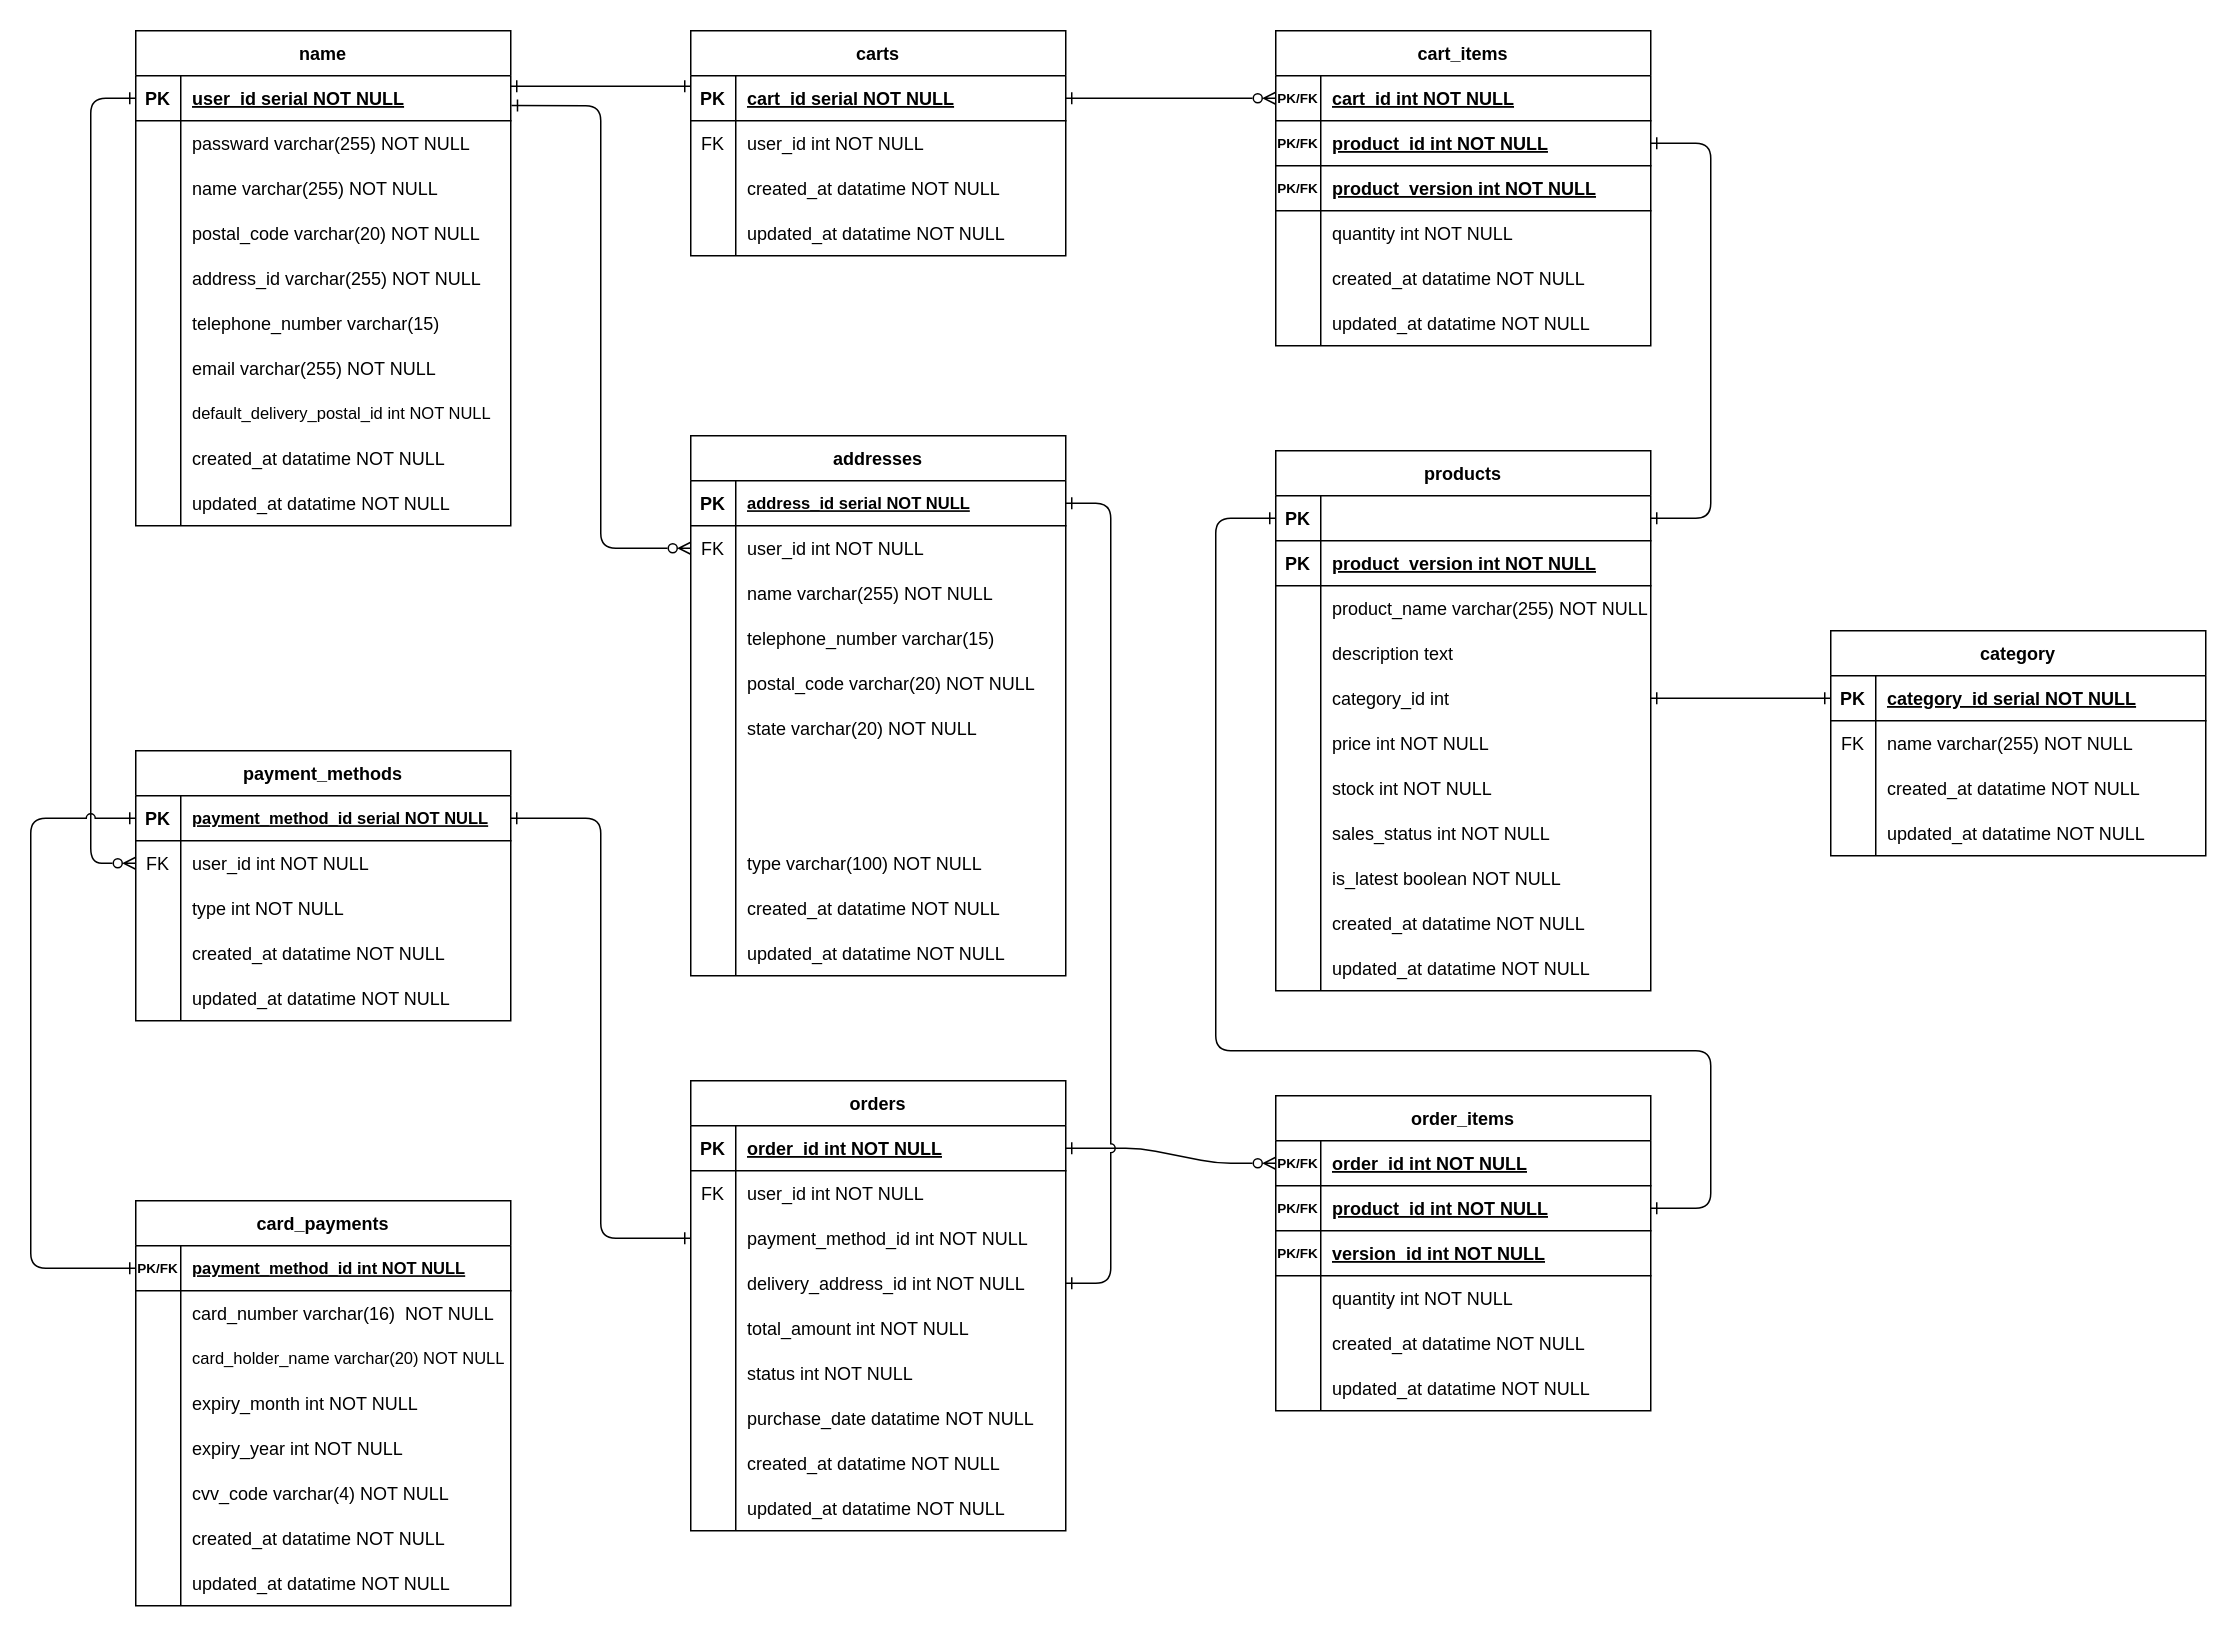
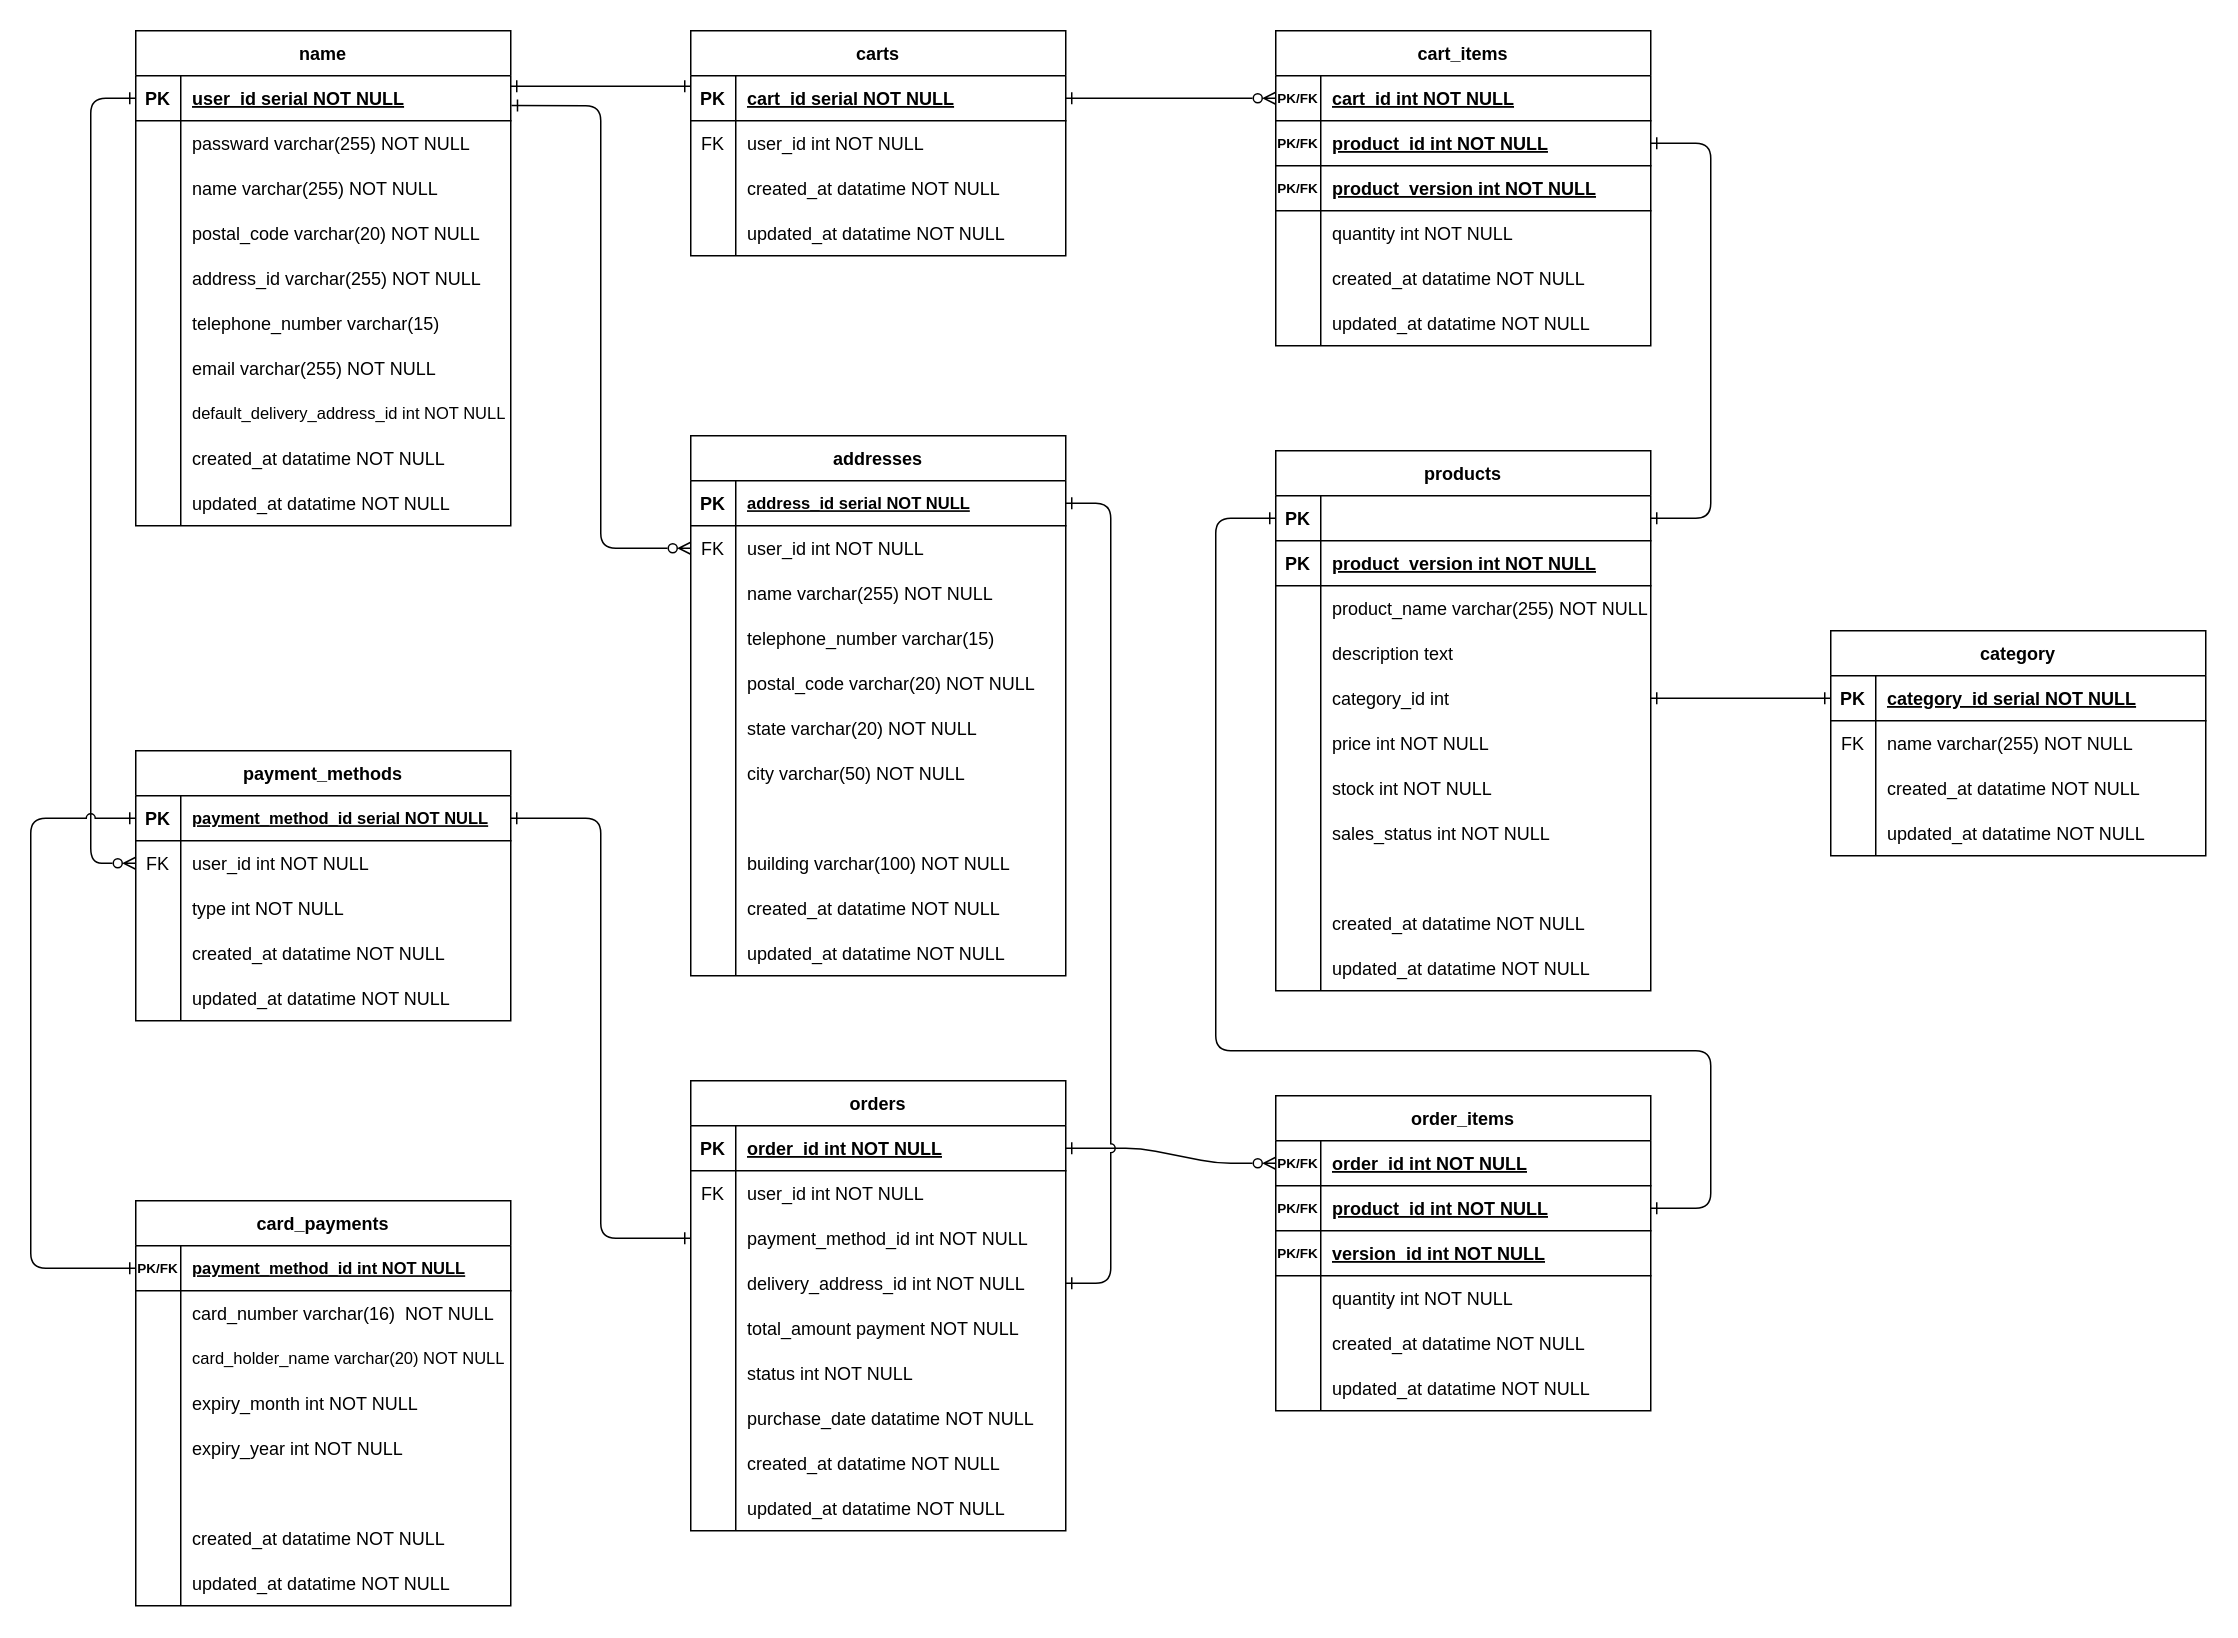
- <mxCell id="39" value="default_delivery_postal_id int NOT NULL" style="shape=partialRectangle;overflow=hidden;connectable=0;fillColor=none;top=0;left=0;bottom=0;right=0;align=left;spacingLeft=6;textShadow=0;fontSize=11;" vertex="1" parent="37"><mxGeometry x="30" width="220" height="30" as="geometry"><mxRectangle width="220" height="30" as="alternateBounds" /></mxGeometry></mxCell>
+ <mxCell id="39" value="default_delivery_address_id int NOT NULL" style="shape=partialRectangle;overflow=hidden;connectable=0;fillColor=none;top=0;left=0;bottom=0;right=0;align=left;spacingLeft=6;textShadow=0;fontSize=11;" vertex="1" parent="37"><mxGeometry x="30" width="220" height="30" as="geometry"><mxRectangle width="220" height="30" as="alternateBounds" /></mxGeometry></mxCell>
+ <mxCell id="166" value="city varchar(50) NOT NULL" style="shape=partialRectangle;overflow=hidden;connectable=0;fillColor=none;top=0;left=0;bottom=0;right=0;align=left;spacingLeft=6;" vertex="1" parent="164"><mxGeometry x="30" width="220" height="30" as="geometry"><mxRectangle width="220" height="30" as="alternateBounds" /></mxGeometry></mxCell>
- <mxCell id="171" value="type varchar(100) NOT NULL" style="shape=partialRectangle;overflow=hidden;connectable=0;fillColor=none;top=0;left=0;bottom=0;right=0;align=left;spacingLeft=6;" vertex="1" parent="169"><mxGeometry x="30" width="220" height="30" as="geometry"><mxRectangle width="220" height="30" as="alternateBounds" /></mxGeometry></mxCell>
+ <mxCell id="171" value="building varchar(100) NOT NULL" style="shape=partialRectangle;overflow=hidden;connectable=0;fillColor=none;top=0;left=0;bottom=0;right=0;align=left;spacingLeft=6;" vertex="1" parent="169"><mxGeometry x="30" width="220" height="30" as="geometry"><mxRectangle width="220" height="30" as="alternateBounds" /></mxGeometry></mxCell>
- <mxCell id="91" value="is_latest boolean NOT NULL" style="shape=partialRectangle;overflow=hidden;connectable=0;fillColor=none;top=0;left=0;bottom=0;right=0;align=left;spacingLeft=6;" vertex="1" parent="89"><mxGeometry x="30" width="220" height="30" as="geometry"><mxRectangle width="220" height="30" as="alternateBounds" /></mxGeometry></mxCell>
- <mxCell id="113" value="total_amount int NOT NULL" style="shape=partialRectangle;overflow=hidden;connectable=0;fillColor=none;top=0;left=0;bottom=0;right=0;align=left;spacingLeft=6;" vertex="1" parent="111"><mxGeometry x="30" width="220" height="30" as="geometry"><mxRectangle width="220" height="30" as="alternateBounds" /></mxGeometry></mxCell>
+ <mxCell id="113" value="total_amount payment NOT NULL" style="shape=partialRectangle;overflow=hidden;connectable=0;fillColor=none;top=0;left=0;bottom=0;right=0;align=left;spacingLeft=6;" vertex="1" parent="111"><mxGeometry x="30" width="220" height="30" as="geometry"><mxRectangle width="220" height="30" as="alternateBounds" /></mxGeometry></mxCell>
- <mxCell id="212" value="cvv_code varchar(4) NOT NULL" style="shape=partialRectangle;overflow=hidden;connectable=0;fillColor=none;top=0;left=0;bottom=0;right=0;align=left;spacingLeft=6;" vertex="1" parent="210"><mxGeometry x="30" width="220" height="30" as="geometry"><mxRectangle width="220" height="30" as="alternateBounds" /></mxGeometry></mxCell>
